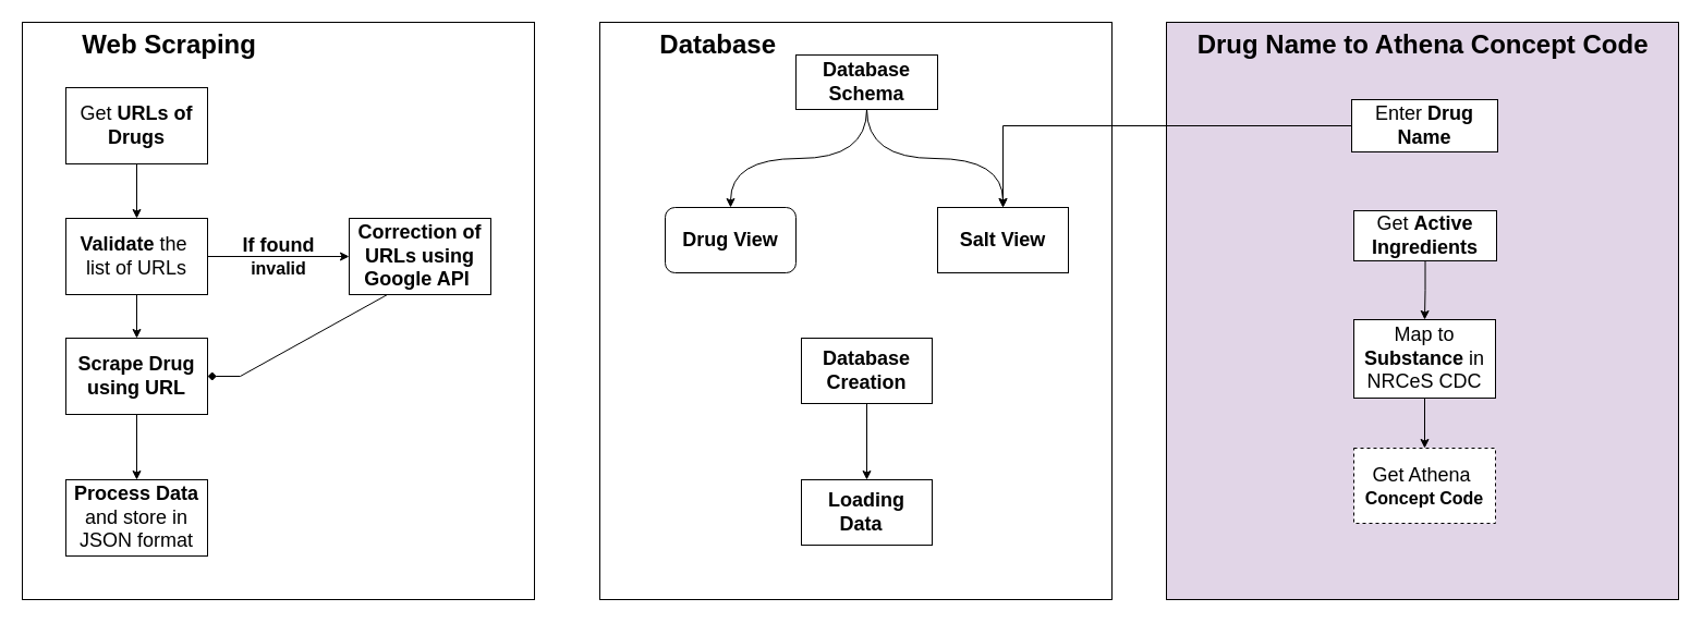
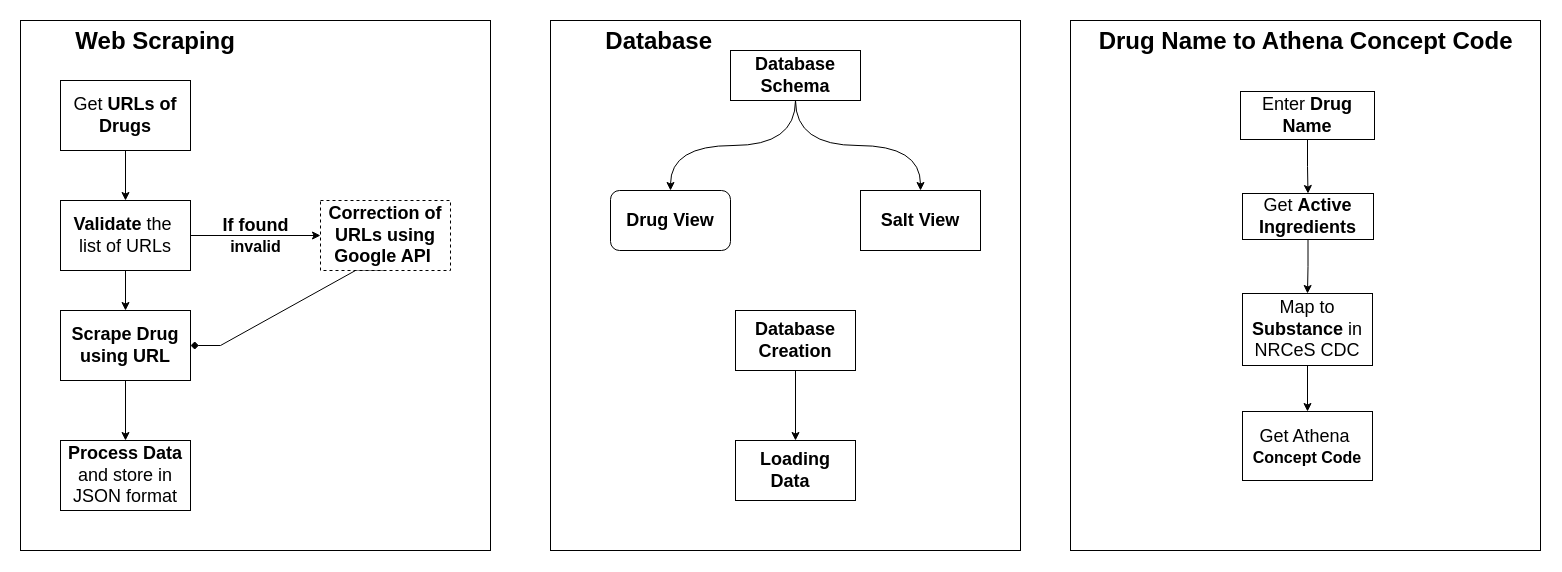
- <mxCell id="23" value="" style="edgeStyle=orthogonalEdgeStyle;rounded=0;orthogonalLoop=1;jettySize=auto;html=1;" parent="1" source="24" target="19" edge="1"><mxGeometry relative="1" as="geometry"><mxPoint x="1305" y="180" as="targetPoint" /></mxGeometry></mxCell>
+ <mxCell id="23" value="" style="edgeStyle=orthogonalEdgeStyle;rounded=0;orthogonalLoop=1;jettySize=auto;html=1;" parent="1" source="24" target="26" edge="1"><mxGeometry relative="1" as="geometry"><mxPoint x="1305" y="180" as="targetPoint" /></mxGeometry></mxCell>
- <mxCell id="12" value="&lt;b&gt;&lt;font style=&quot;font-size: 18px;&quot;&gt;Correction of URLs using Google API&amp;nbsp;&lt;/font&gt;&lt;/b&gt;" style="html=1;whiteSpace=wrap;" parent="1" vertex="1"><mxGeometry x="320" y="200" width="130" height="70" as="geometry" /></mxCell>
+ <mxCell id="12" value="&lt;b&gt;&lt;font style=&quot;font-size: 18px;&quot;&gt;Correction of URLs using Google API&amp;nbsp;&lt;/font&gt;&lt;/b&gt;" style="html=1;whiteSpace=wrap;dashed=1;" parent="1" vertex="1"><mxGeometry x="320" y="200" width="130" height="70" as="geometry" /></mxCell>
- <mxCell id="14" value="&lt;b&gt;&lt;font style=&quot;font-size: 24px;&quot;&gt;&amp;nbsp; &amp;nbsp; Drug Name to Athena Concept Code&lt;/font&gt;&lt;/b&gt;" style="html=1;whiteSpace=wrap;align=left;verticalAlign=top;fillColor=#e1d5e7;" parent="1" vertex="1"><mxGeometry x="1070" y="20" width="470" height="530" as="geometry" /></mxCell>
+ <mxCell id="14" value="&lt;b&gt;&lt;font style=&quot;font-size: 24px;&quot;&gt;&amp;nbsp; &amp;nbsp; Drug Name to Athena Concept Code&lt;/font&gt;&lt;/b&gt;" style="html=1;whiteSpace=wrap;align=left;verticalAlign=top;" parent="1" vertex="1"><mxGeometry x="1070" y="20" width="470" height="530" as="geometry" /></mxCell>
- <mxCell id="30" value="&lt;font style=&quot;font-size: 18px;&quot;&gt;Get Athena&amp;nbsp;&lt;/font&gt;&lt;div&gt;&lt;b&gt;&lt;font size=&quot;3&quot;&gt;Concept Code&lt;/font&gt;&lt;/b&gt;&lt;/div&gt;" style="html=1;whiteSpace=wrap;dashed=1;" parent="1" vertex="1"><mxGeometry x="1242" y="411" width="130" height="69" as="geometry" /></mxCell>
+ <mxCell id="30" value="&lt;font style=&quot;font-size: 18px;&quot;&gt;Get Athena&amp;nbsp;&lt;/font&gt;&lt;div&gt;&lt;b&gt;&lt;font size=&quot;3&quot;&gt;Concept Code&lt;/font&gt;&lt;/b&gt;&lt;/div&gt;" style="html=1;whiteSpace=wrap;" parent="1" vertex="1"><mxGeometry x="1242" y="411" width="130" height="69" as="geometry" /></mxCell>
